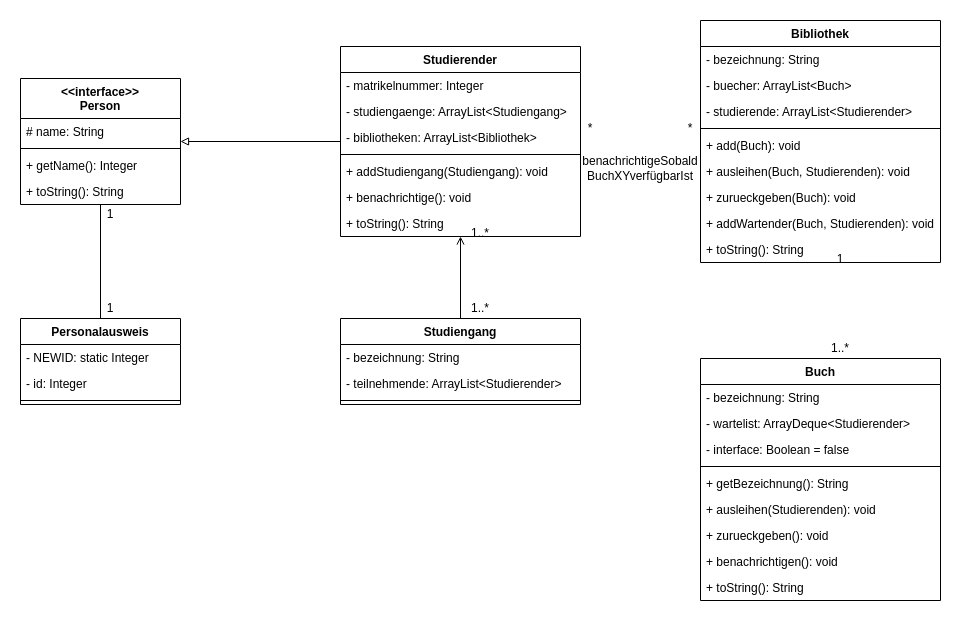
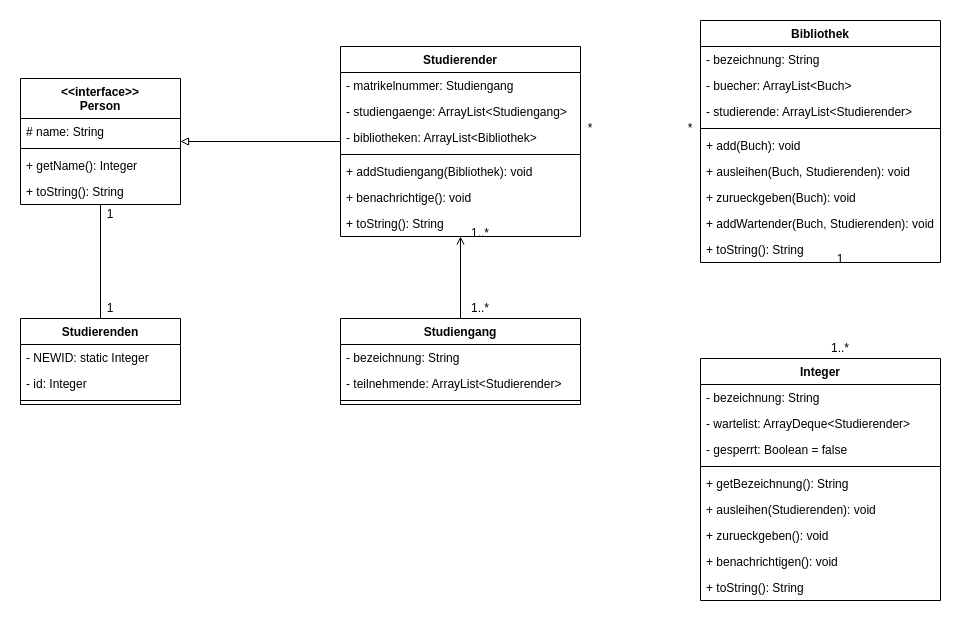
- <mxCell id="15" value="- matrikelnummer: Integer" style="text;strokeColor=none;fillColor=none;align=left;verticalAlign=top;spacingLeft=4;spacingRight=4;overflow=hidden;rotatable=0;points=[[0,0.5],[1,0.5]];portConstraint=eastwest;" vertex="1" parent="14"><mxGeometry y="26" width="240" height="26" as="geometry" /></mxCell>
+ <mxCell id="15" value="- matrikelnummer: Studiengang" style="text;strokeColor=none;fillColor=none;align=left;verticalAlign=top;spacingLeft=4;spacingRight=4;overflow=hidden;rotatable=0;points=[[0,0.5],[1,0.5]];portConstraint=eastwest;" vertex="1" parent="14"><mxGeometry y="26" width="240" height="26" as="geometry" /></mxCell>
- <mxCell id="54" value="benachrichtigeSobald&lt;br&gt;BuchXYverfügbarIst" style="text;html=1;strokeColor=none;fillColor=none;align=center;verticalAlign=middle;whiteSpace=wrap;rounded=0;" vertex="1" parent="1"><mxGeometry x="580" y="148" width="120" height="40" as="geometry" /></mxCell>
- <mxCell id="19" value="+ addStudiengang(Studiengang): void" style="text;strokeColor=none;fillColor=none;align=left;verticalAlign=top;spacingLeft=4;spacingRight=4;overflow=hidden;rotatable=0;points=[[0,0.5],[1,0.5]];portConstraint=eastwest;" vertex="1" parent="14"><mxGeometry y="112" width="240" height="26" as="geometry" /></mxCell>
+ <mxCell id="19" value="+ addStudiengang(Bibliothek): void" style="text;strokeColor=none;fillColor=none;align=left;verticalAlign=top;spacingLeft=4;spacingRight=4;overflow=hidden;rotatable=0;points=[[0,0.5],[1,0.5]];portConstraint=eastwest;" vertex="1" parent="14"><mxGeometry y="112" width="240" height="26" as="geometry" /></mxCell>
- <mxCell id="7" value="Personalausweis" style="swimlane;fontStyle=1;align=center;verticalAlign=top;childLayout=stackLayout;horizontal=1;startSize=26;horizontalStack=0;resizeParent=1;resizeParentMax=0;resizeLast=0;collapsible=1;marginBottom=0;" vertex="1" parent="1"><mxGeometry x="20" y="318" width="160" height="86" as="geometry" /></mxCell>
+ <mxCell id="7" value="Studierenden" style="swimlane;fontStyle=1;align=center;verticalAlign=top;childLayout=stackLayout;horizontal=1;startSize=26;horizontalStack=0;resizeParent=1;resizeParentMax=0;resizeLast=0;collapsible=1;marginBottom=0;" vertex="1" parent="1"><mxGeometry x="20" y="318" width="160" height="86" as="geometry" /></mxCell>
- <mxCell id="38" value="Buch" style="swimlane;fontStyle=1;align=center;verticalAlign=top;childLayout=stackLayout;horizontal=1;startSize=26;horizontalStack=0;resizeParent=1;resizeParentMax=0;resizeLast=0;collapsible=1;marginBottom=0;" vertex="1" parent="1"><mxGeometry x="700" y="358" width="240" height="242" as="geometry" /></mxCell>
+ <mxCell id="38" value="Integer" style="swimlane;fontStyle=1;align=center;verticalAlign=top;childLayout=stackLayout;horizontal=1;startSize=26;horizontalStack=0;resizeParent=1;resizeParentMax=0;resizeLast=0;collapsible=1;marginBottom=0;" vertex="1" parent="1"><mxGeometry x="700" y="358" width="240" height="242" as="geometry" /></mxCell>
- <mxCell id="41" value="- interface: Boolean = false" style="text;strokeColor=none;fillColor=none;align=left;verticalAlign=top;spacingLeft=4;spacingRight=4;overflow=hidden;rotatable=0;points=[[0,0.5],[1,0.5]];portConstraint=eastwest;" vertex="1" parent="38"><mxGeometry y="78" width="240" height="26" as="geometry" /></mxCell>
+ <mxCell id="41" value="- gesperrt: Boolean = false" style="text;strokeColor=none;fillColor=none;align=left;verticalAlign=top;spacingLeft=4;spacingRight=4;overflow=hidden;rotatable=0;points=[[0,0.5],[1,0.5]];portConstraint=eastwest;" vertex="1" parent="38"><mxGeometry y="78" width="240" height="26" as="geometry" /></mxCell>
